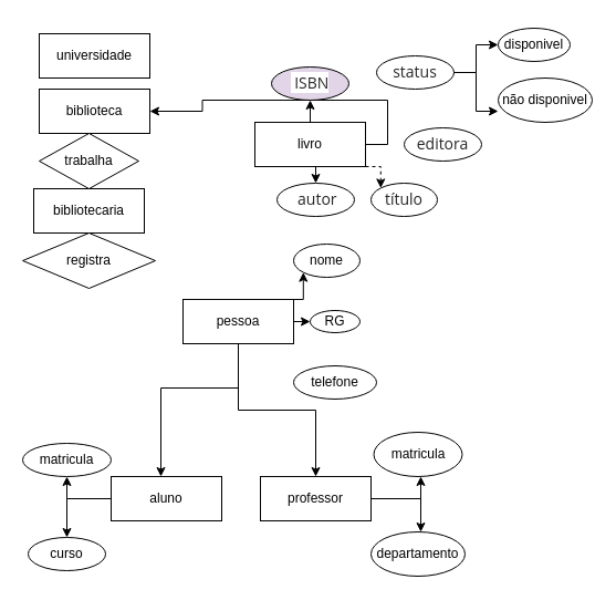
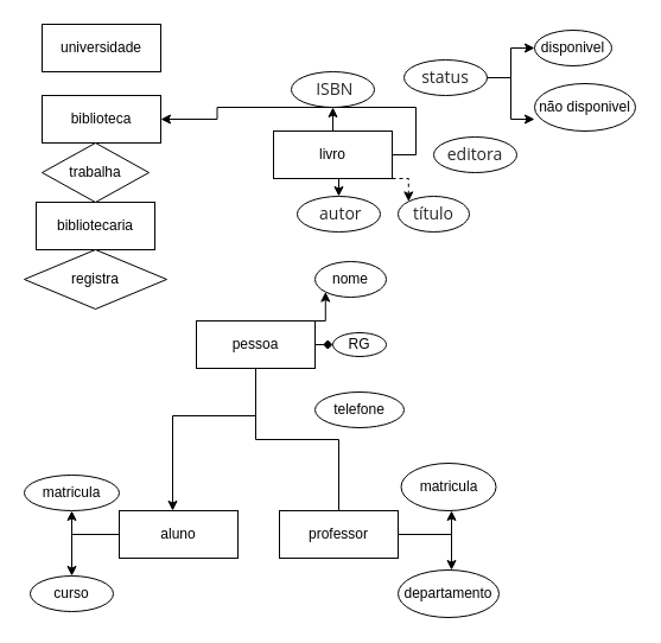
- <mxCell id="30" value="universidade" style="whiteSpace=wrap;html=1;align=center;" vertex="1" parent="1"><mxGeometry x="35" y="30" width="100" height="40" as="geometry" /></mxCell>
+ <mxCell id="30" value="universidade" style="whiteSpace=wrap;html=1;align=center;" vertex="1" parent="1"><mxGeometry x="35" width="100" height="40" as="geometry" y="20" /></mxCell>
- <mxCell id="16" value="&lt;span style=&quot;color: rgb(38, 38, 38); font-family: &amp;quot;Open Sans&amp;quot;, sans-serif; font-size: 14px; text-align: left; white-space-collapse: preserve; background-color: rgb(255, 255, 255);&quot;&gt; ISBN&lt;/span&gt;" style="ellipse;whiteSpace=wrap;html=1;align=center;fillColor=#e1d5e7;" vertex="1" parent="1"><mxGeometry x="245" y="60" width="70" height="30" as="geometry" /></mxCell>
+ <mxCell id="16" value="&lt;span style=&quot;color: rgb(38, 38, 38); font-family: &amp;quot;Open Sans&amp;quot;, sans-serif; font-size: 14px; text-align: left; white-space-collapse: preserve; background-color: rgb(255, 255, 255);&quot;&gt; ISBN&lt;/span&gt;" style="ellipse;whiteSpace=wrap;html=1;align=center;" vertex="1" parent="1"><mxGeometry x="245" y="60" width="70" height="30" as="geometry" /></mxCell>
- <mxCell id="22" style="edgeStyle=orthogonalEdgeStyle;rounded=0;orthogonalLoop=1;jettySize=auto;html=1;exitX=1;exitY=0.5;exitDx=0;exitDy=0;entryX=0;entryY=0.5;entryDx=0;entryDy=0;" edge="1" parent="1" source="25" target="27"><mxGeometry relative="1" as="geometry" /></mxCell>
+ <mxCell id="22" style="edgeStyle=orthogonalEdgeStyle;rounded=0;orthogonalLoop=1;jettySize=auto;html=1;exitX=1;exitY=0.5;exitDx=0;exitDy=0;entryX=0;entryY=0.5;entryDx=0;entryDy=0;endArrow=diamond;" edge="1" parent="1" source="25" target="27"><mxGeometry relative="1" as="geometry" /></mxCell>
- <mxCell id="24" style="edgeStyle=orthogonalEdgeStyle;rounded=0;orthogonalLoop=1;jettySize=auto;html=1;exitX=0.5;exitY=1;exitDx=0;exitDy=0;" edge="1" parent="1" source="25" target="12"><mxGeometry relative="1" as="geometry" /></mxCell>
+ <mxCell id="24" style="edgeStyle=orthogonalEdgeStyle;rounded=0;orthogonalLoop=1;jettySize=auto;html=1;exitX=0.5;exitY=1;exitDx=0;exitDy=0;endArrow=none;" edge="1" parent="1" source="25" target="12"><mxGeometry relative="1" as="geometry" /></mxCell>
